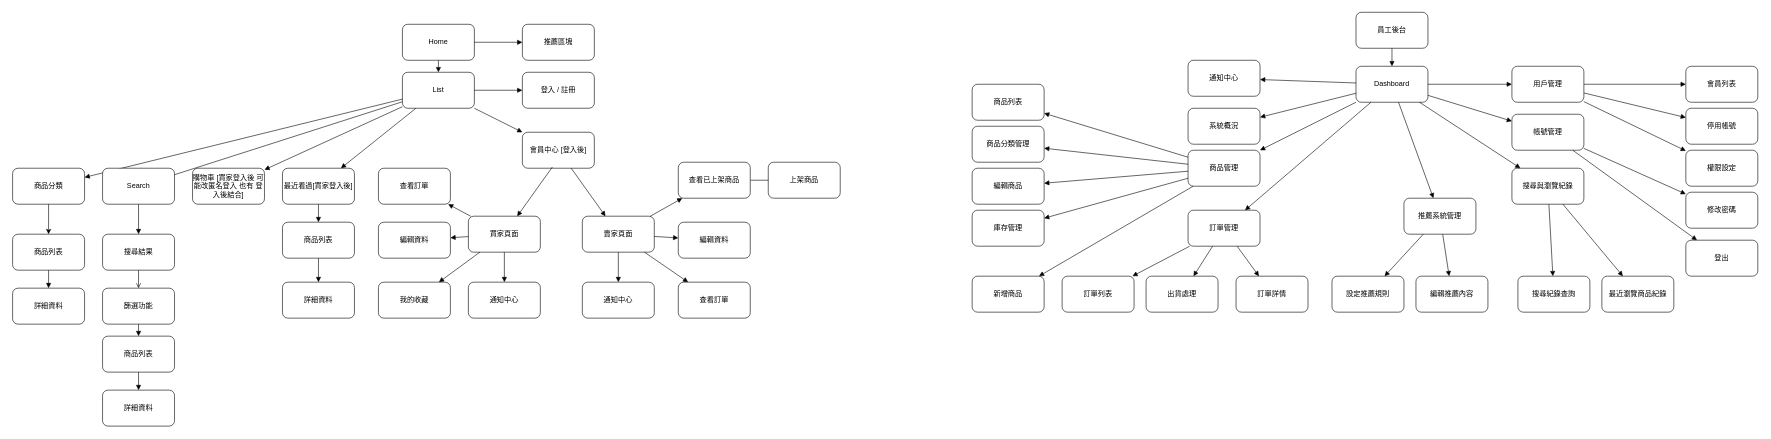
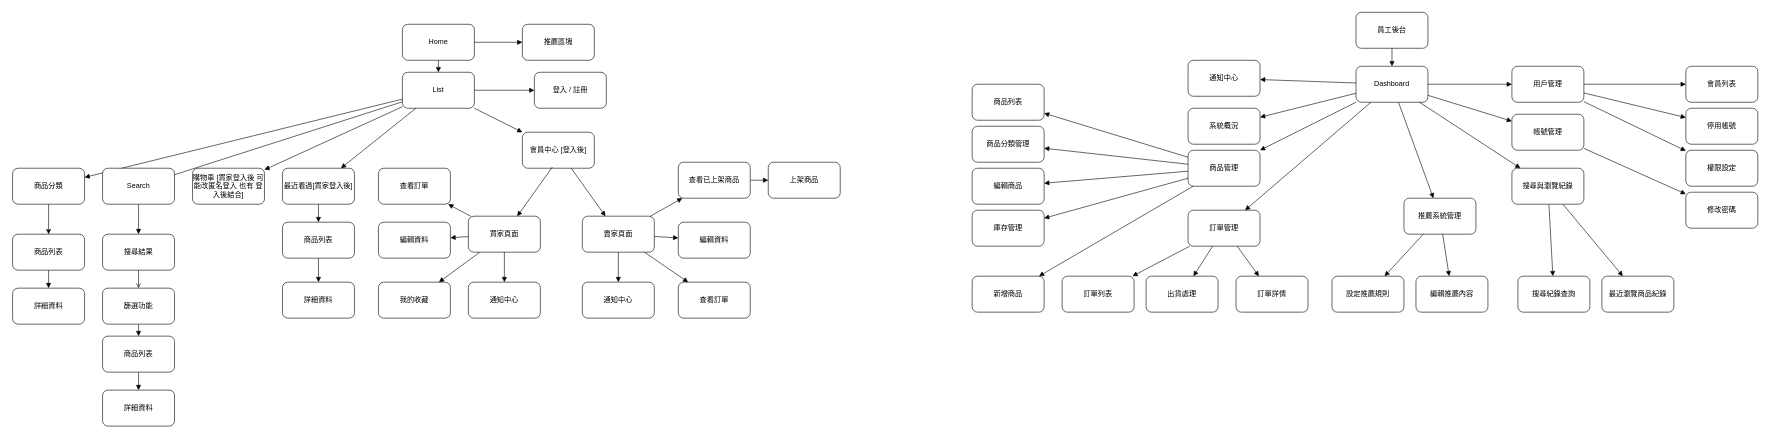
- <mxCell id="51" value="登入 / 註冊" style="shape=rectangle;whiteSpace=wrap;html=1;rounded=1;" vertex="1" parent="1"><mxGeometry x="870" y="120" width="120" height="60" as="geometry" /></mxCell>
+ <mxCell id="51" value="登入 / 註冊" style="shape=rectangle;whiteSpace=wrap;html=1;rounded=1;" vertex="1" parent="1"><mxGeometry x="890" y="120" width="120" height="60" as="geometry" /></mxCell>
- <mxCell id="42" style="endArrow=none;exitX=1;exitY=0.5;exitDx=0;exitDy=0;entryX=0;entryY=0.5;entryDx=0;entryDy=0;" edge="1" parent="1" source="43" target="41"><mxGeometry relative="1" as="geometry"><mxPoint x="1280" y="300" as="targetPoint" /></mxGeometry></mxCell>
+ <mxCell id="42" style="endArrow=block;exitX=1;exitY=0.5;exitDx=0;exitDy=0;entryX=0;entryY=0.5;entryDx=0;entryDy=0;" edge="1" parent="1" source="43" target="41"><mxGeometry relative="1" as="geometry"><mxPoint x="1280" y="300" as="targetPoint" /></mxGeometry></mxCell>
- <mxCell id="107" style="endArrow=block;" edge="1" parent="1" source="102" target="106"><mxGeometry relative="1" as="geometry" /></mxCell>
- <mxCell id="106" value="登出" style="shape=rectangle;whiteSpace=wrap;html=1;rounded=1;" vertex="1" parent="1"><mxGeometry x="2810" y="400" width="120" height="60" as="geometry" /></mxCell>
